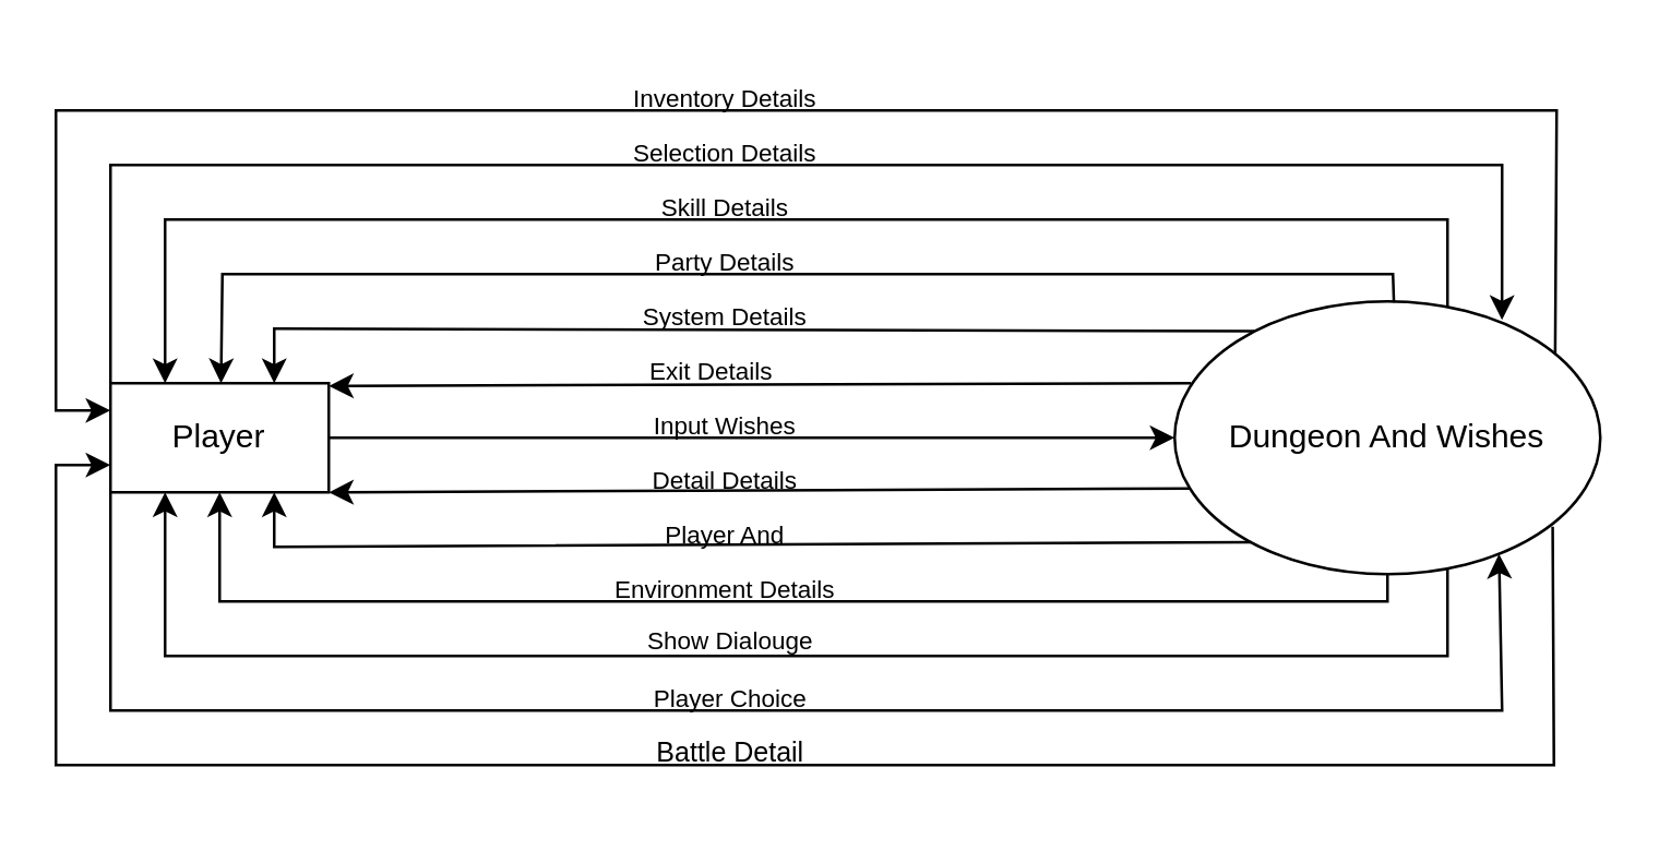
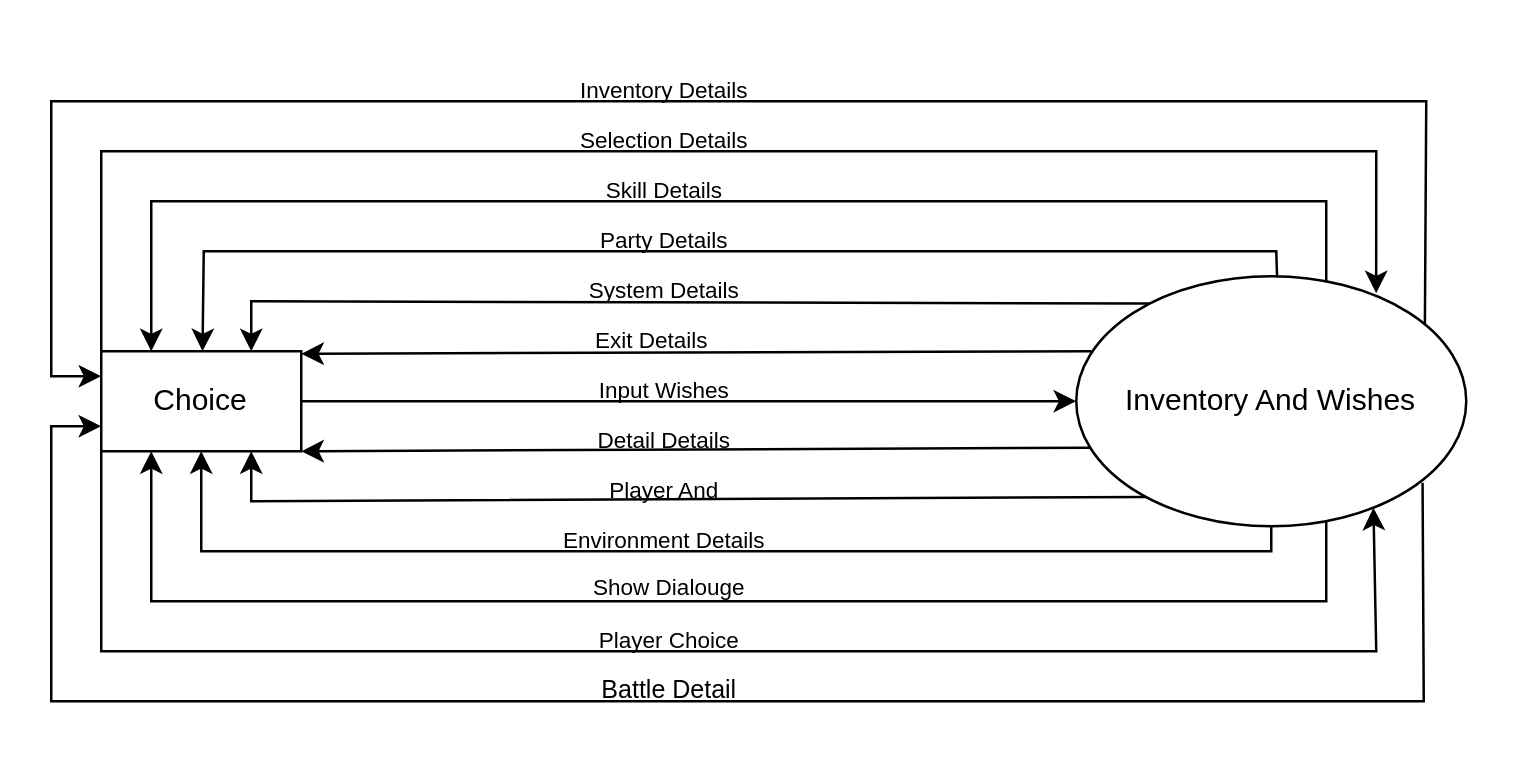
- <mxCell id="3" value="Player" style="rounded=0;whiteSpace=wrap;html=1;" vertex="1" parent="1"><mxGeometry x="40" y="140" width="80" height="40" as="geometry" /></mxCell>
+ <mxCell id="3" value="Choice" style="rounded=0;whiteSpace=wrap;html=1;" vertex="1" parent="1"><mxGeometry x="40" y="140" width="80" height="40" as="geometry" /></mxCell>
- <mxCell id="2" value="Dungeon And Wishes" style="ellipse;whiteSpace=wrap;html=1;" vertex="1" parent="1"><mxGeometry x="430" y="110" width="156" height="100" as="geometry" /></mxCell>
+ <mxCell id="2" value="Inventory And Wishes" style="ellipse;whiteSpace=wrap;html=1;" vertex="1" parent="1"><mxGeometry x="430" y="110" width="156" height="100" as="geometry" /></mxCell>
